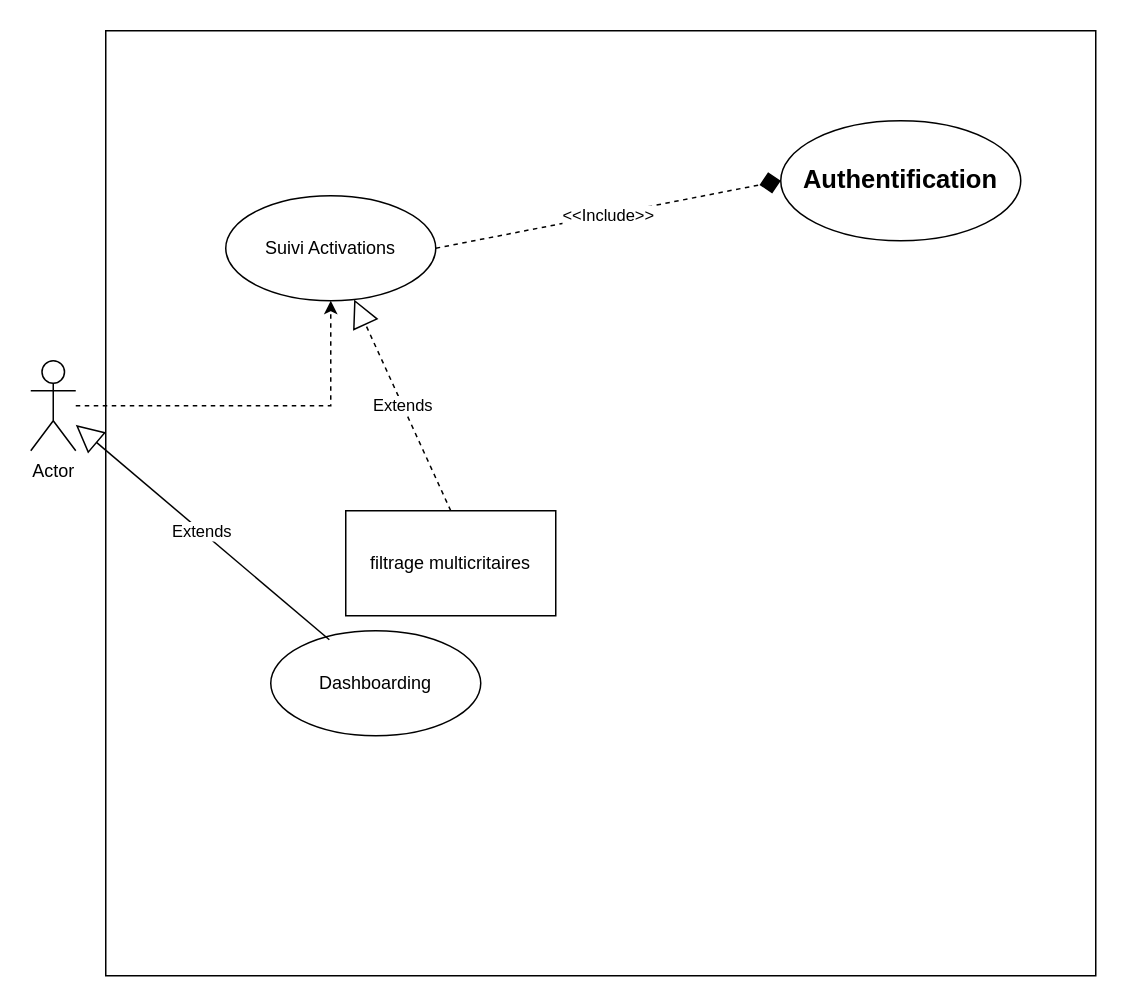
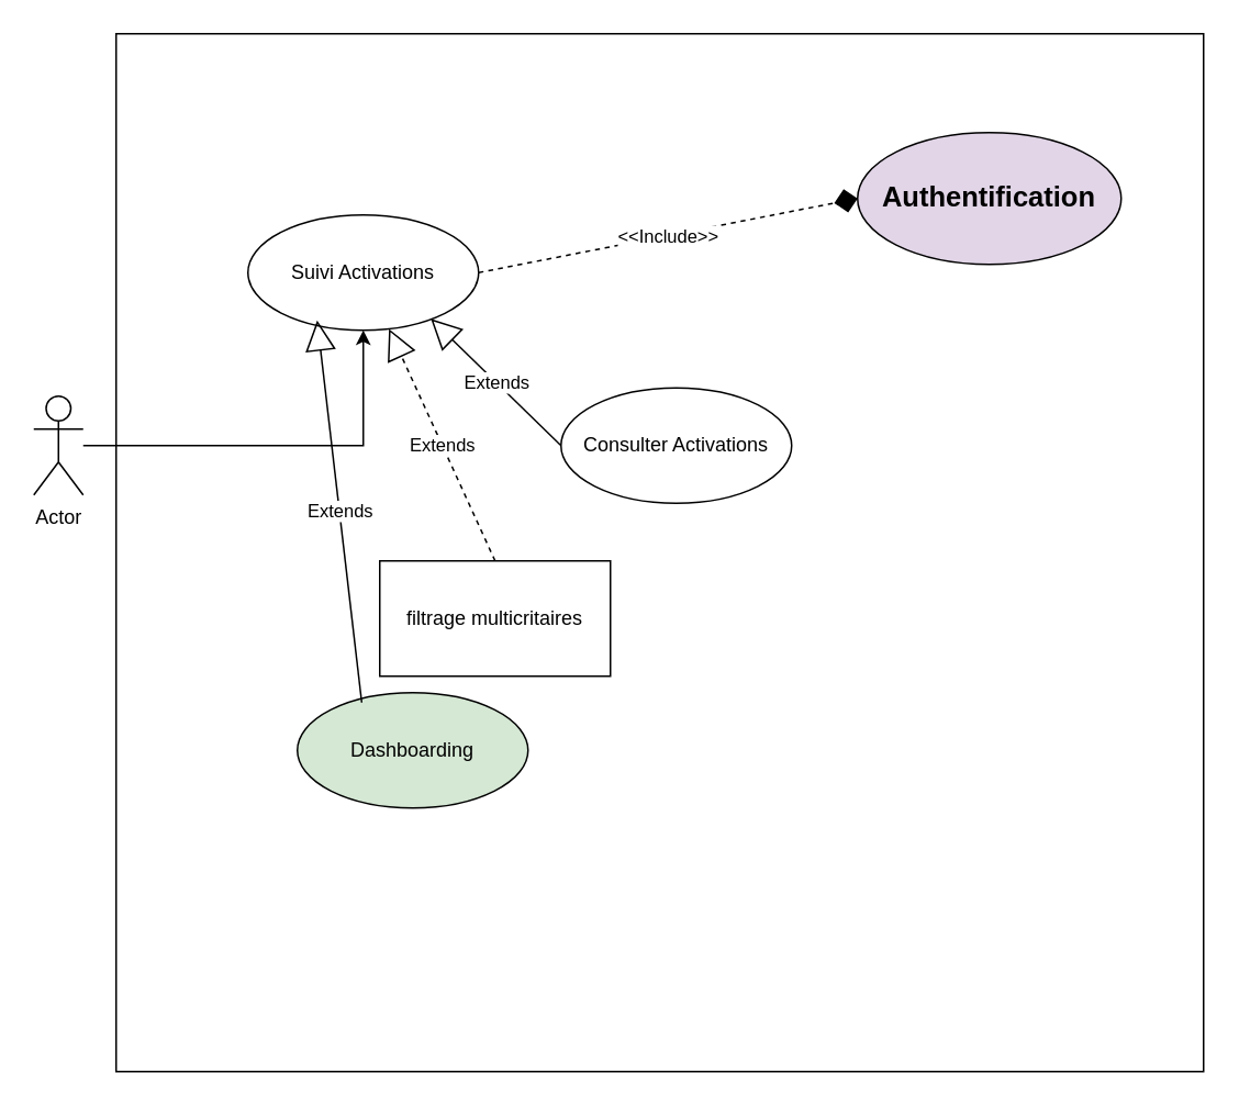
- <mxCell id="7" value="&lt;b&gt;&lt;font style=&quot;font-size: 17px;&quot;&gt;Authentification&lt;/font&gt;&lt;/b&gt;" style="ellipse;whiteSpace=wrap;html=1;" vertex="1" parent="1"><mxGeometry x="520" y="80" width="160" height="80" as="geometry" /></mxCell>
+ <mxCell id="7" value="&lt;b&gt;&lt;font style=&quot;font-size: 17px;&quot;&gt;Authentification&lt;/font&gt;&lt;/b&gt;" style="ellipse;whiteSpace=wrap;html=1;fillColor=#e1d5e7;" vertex="1" parent="1"><mxGeometry x="520" y="80" width="160" height="80" as="geometry" /></mxCell>
+ <mxCell id="11" value="Extends" style="endArrow=block;endSize=16;endFill=0;html=1;rounded=0;exitX=0;exitY=0.5;exitDx=0;exitDy=0;entryX=0.793;entryY=0.9;entryDx=0;entryDy=0;entryPerimeter=0;" edge="1" parent="1" source="6" target="8"><mxGeometry width="160" relative="1" as="geometry"><mxPoint x="280" y="380" as="sourcePoint" /><mxPoint x="440" y="380" as="targetPoint" /></mxGeometry></mxCell>
- <mxCell id="5" style="edgeStyle=orthogonalEdgeStyle;rounded=0;orthogonalLoop=1;jettySize=auto;html=1;dashed=1;" edge="1" parent="1" source="2" target="8"><mxGeometry relative="1" as="geometry" /></mxCell>
+ <mxCell id="5" style="edgeStyle=orthogonalEdgeStyle;rounded=0;orthogonalLoop=1;jettySize=auto;html=1;" edge="1" parent="1" source="2" target="8"><mxGeometry relative="1" as="geometry" /></mxCell>
+ <mxCell id="6" value="Consulter Activations" style="ellipse;whiteSpace=wrap;html=1;" vertex="1" parent="1"><mxGeometry x="340" y="235" width="140" height="70" as="geometry" /></mxCell>
- <mxCell id="13" value="Extends" style="endArrow=block;endSize=16;endFill=0;html=1;rounded=0;exitX=0.279;exitY=0.086;exitDx=0;exitDy=0;exitPerimeter=0;" edge="1" parent="1" source="9" target="2"><mxGeometry width="160" relative="1" as="geometry"><mxPoint x="254" y="551" as="sourcePoint" /><mxPoint x="190" y="410" as="targetPoint" /></mxGeometry></mxCell>
+ <mxCell id="13" value="Extends" style="endArrow=block;endSize=16;endFill=0;html=1;rounded=0;exitX=0.279;exitY=0.086;exitDx=0;exitDy=0;entryX=0.3;entryY=0.914;entryDx=0;entryDy=0;entryPerimeter=0;exitPerimeter=0;" edge="1" parent="1" source="9" target="8"><mxGeometry width="160" relative="1" as="geometry"><mxPoint x="254" y="551" as="sourcePoint" /><mxPoint x="190" y="410" as="targetPoint" /></mxGeometry></mxCell>
- <mxCell id="9" value="Dashboarding" style="ellipse;whiteSpace=wrap;html=1;" vertex="1" parent="1"><mxGeometry x="180" y="420" width="140" height="70" as="geometry" /></mxCell>
+ <mxCell id="9" value="Dashboarding" style="ellipse;whiteSpace=wrap;html=1;fillColor=#d5e8d4;" vertex="1" parent="1"><mxGeometry x="180" y="420" width="140" height="70" as="geometry" /></mxCell>
